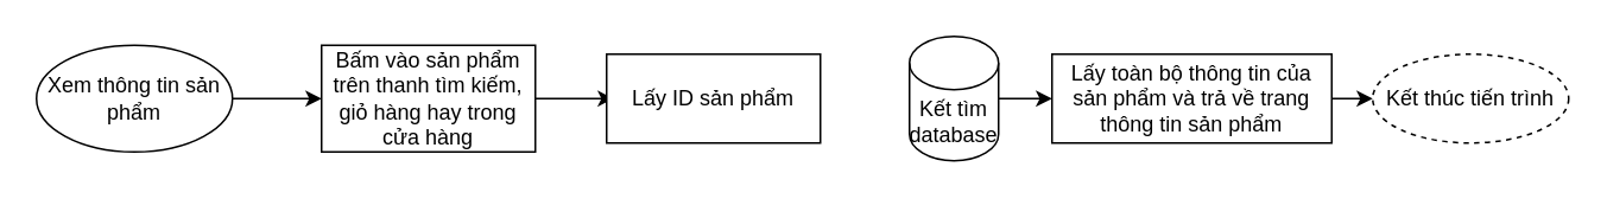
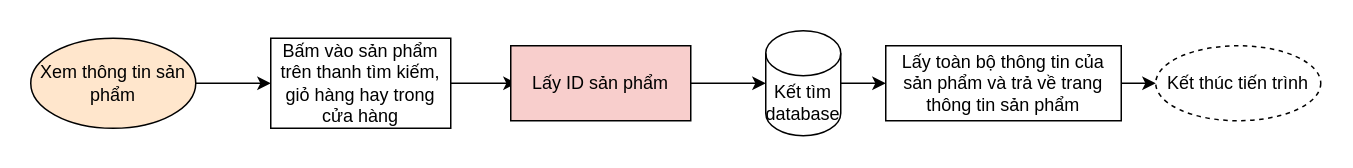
- <mxCell id="3" value="Xem thông tin sản phẩm" style="ellipse;whiteSpace=wrap;html=1;" vertex="1" parent="1"><mxGeometry x="20" y="25" width="110" height="60" as="geometry" /></mxCell>
+ <mxCell id="3" value="Xem thông tin sản phẩm" style="ellipse;whiteSpace=wrap;html=1;fillColor=#ffe6cc;" vertex="1" parent="1"><mxGeometry x="20" y="25" width="110" height="60" as="geometry" /></mxCell>
- <mxCell id="10" value="Lấy ID sản phẩm" style="rounded=0;whiteSpace=wrap;html=1;" vertex="1" parent="1"><mxGeometry x="340" y="30" width="120" height="50" as="geometry" /></mxCell>
+ <mxCell id="10" value="Lấy ID sản phẩm" style="rounded=0;whiteSpace=wrap;html=1;fillColor=#f8cecc;" vertex="1" parent="1"><mxGeometry x="340" y="30" width="120" height="50" as="geometry" /></mxCell>
+ <mxCell id="9" style="edgeStyle=orthogonalEdgeStyle;rounded=0;orthogonalLoop=1;jettySize=auto;html=1;entryX=0;entryY=0.5;entryDx=0;entryDy=0;entryPerimeter=0;" edge="1" parent="1" source="10" target="8"><mxGeometry relative="1" as="geometry" /></mxCell>
